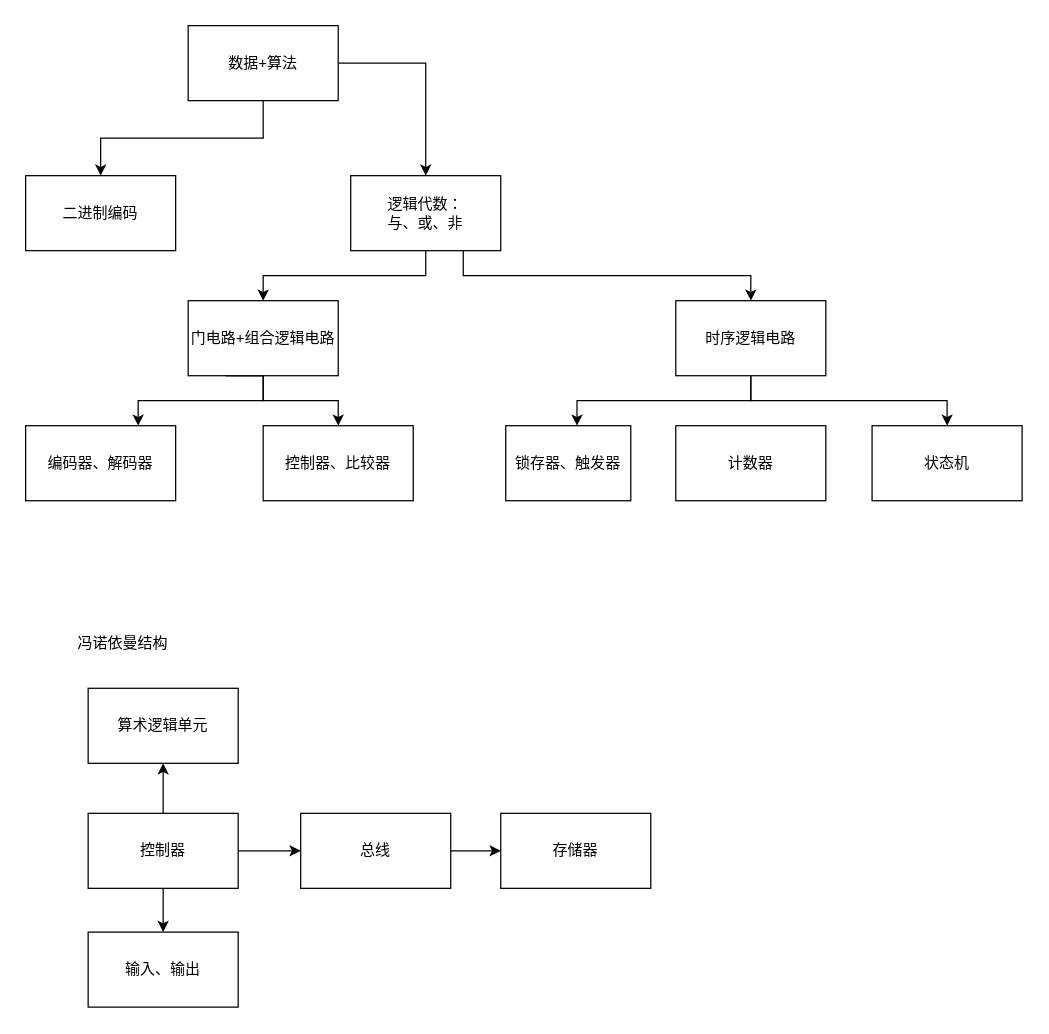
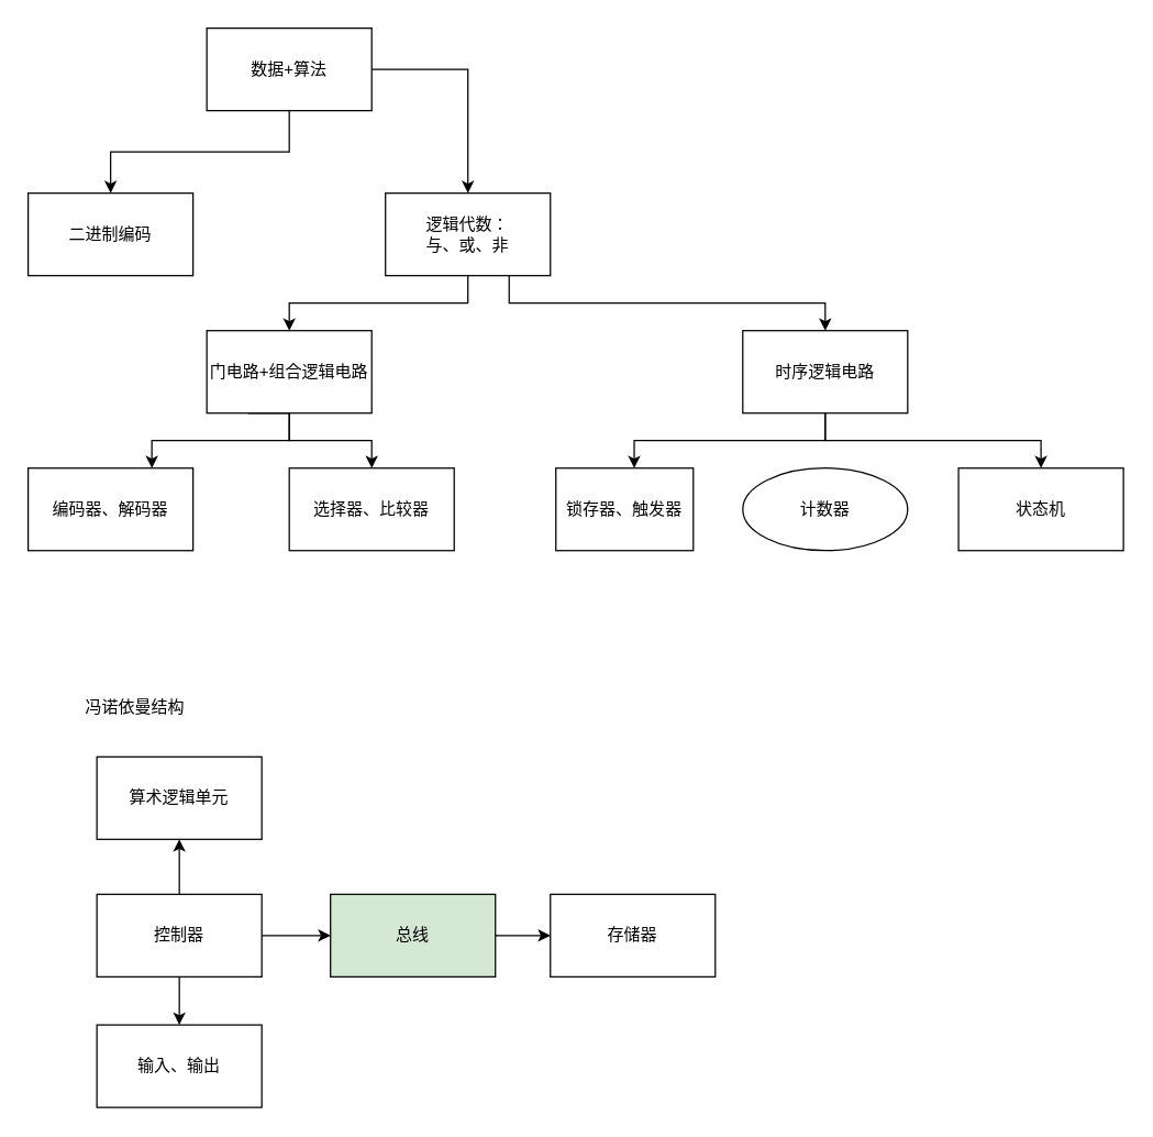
- <mxCell id="13" value="控制器、比较器" style="rounded=0;whiteSpace=wrap;html=1;" parent="1" vertex="1"><mxGeometry x="210" y="340" width="120" height="60" as="geometry" /></mxCell>
+ <mxCell id="13" value="选择器、比较器" style="rounded=0;whiteSpace=wrap;html=1;" parent="1" vertex="1"><mxGeometry x="210" y="340" width="120" height="60" as="geometry" /></mxCell>
- <mxCell id="18" value="计数器" style="rounded=0;whiteSpace=wrap;html=1;" parent="1" vertex="1"><mxGeometry x="540" y="340" width="120" height="60" as="geometry" /></mxCell>
+ <mxCell id="18" value="计数器" style="ellipse;whiteSpace=wrap;html=1;" parent="1" vertex="1"><mxGeometry x="540" y="340" width="120" height="60" as="geometry" /></mxCell>
- <mxCell id="30" value="总线" style="rounded=0;whiteSpace=wrap;html=1;" vertex="1" parent="1"><mxGeometry x="240" y="650" width="120" height="60" as="geometry" /></mxCell>
+ <mxCell id="30" value="总线" style="rounded=0;whiteSpace=wrap;html=1;fillColor=#d5e8d4;" vertex="1" parent="1"><mxGeometry x="240" y="650" width="120" height="60" as="geometry" /></mxCell>
